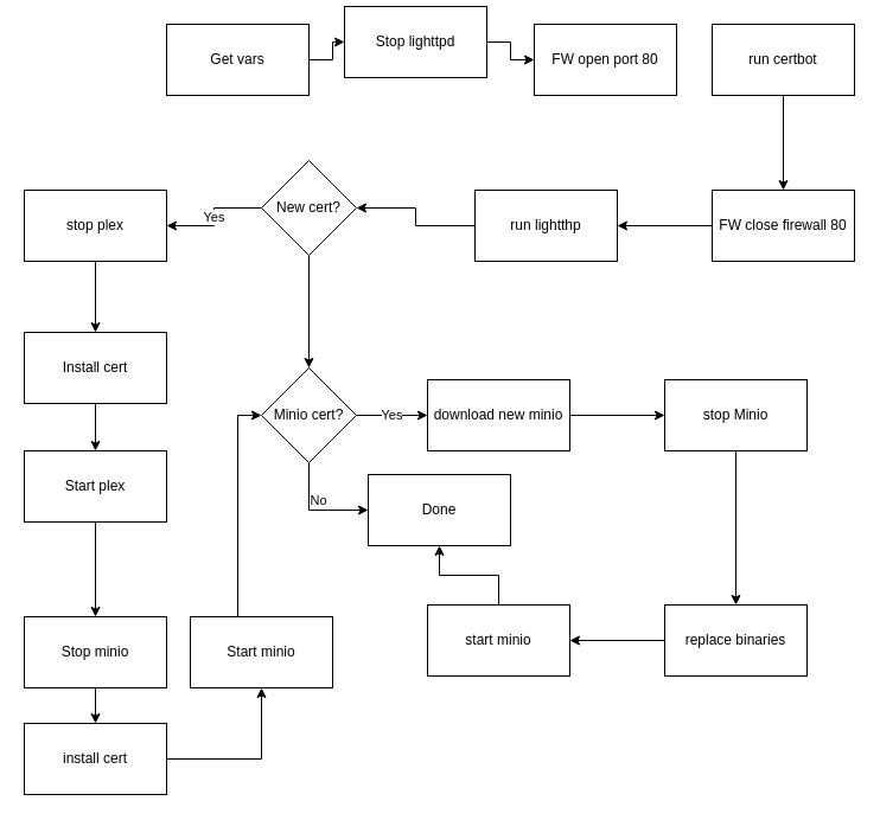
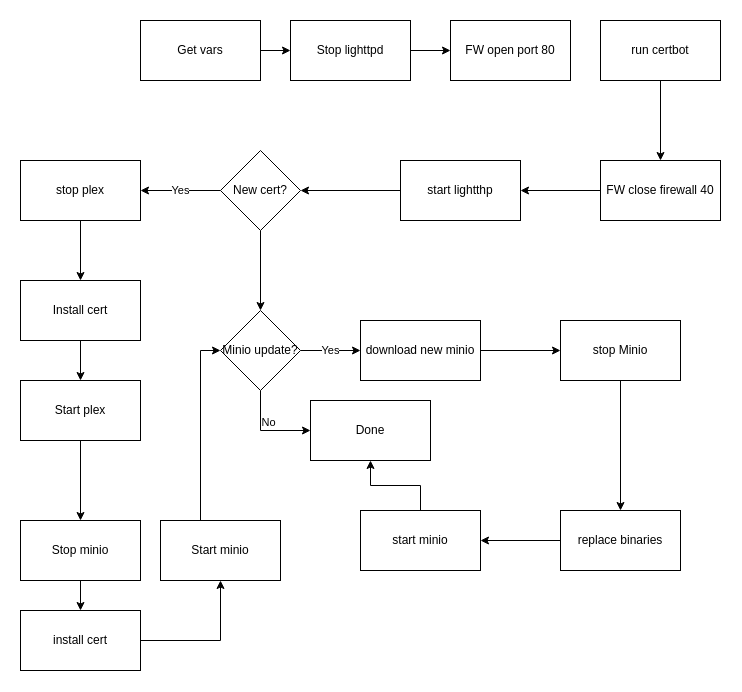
- <mxCell id="3" value="Stop lighttpd" style="whiteSpace=wrap;html=1;rounded=0;" parent="1" vertex="1"><mxGeometry x="290" y="5" width="120" height="60" as="geometry" /></mxCell>
+ <mxCell id="3" value="Stop lighttpd" style="whiteSpace=wrap;html=1;rounded=0;" parent="1" vertex="1"><mxGeometry x="290" y="20" width="120" height="60" as="geometry" /></mxCell>
- <mxCell id="19" value="New cert?" style="rhombus;whiteSpace=wrap;html=1;rounded=0;" parent="1" vertex="1"><mxGeometry x="220" y="135" width="80" height="80" as="geometry" /></mxCell>
+ <mxCell id="19" value="New cert?" style="rhombus;whiteSpace=wrap;html=1;rounded=0;" parent="1" vertex="1"><mxGeometry x="220" y="150" width="80" height="80" as="geometry" /></mxCell>
- <mxCell id="10" value="run lightthp" style="whiteSpace=wrap;html=1;rounded=0;" parent="1" vertex="1"><mxGeometry x="400" y="160" width="120" height="60" as="geometry" /></mxCell>
+ <mxCell id="10" value="start lightthp" style="whiteSpace=wrap;html=1;rounded=0;" parent="1" vertex="1"><mxGeometry x="400" y="160" width="120" height="60" as="geometry" /></mxCell>
- <mxCell id="8" value="FW close firewall 80" style="whiteSpace=wrap;html=1;rounded=0;" parent="1" vertex="1"><mxGeometry x="600" y="160" width="120" height="60" as="geometry" /></mxCell>
+ <mxCell id="8" value="FW close firewall 40" style="whiteSpace=wrap;html=1;rounded=0;" parent="1" vertex="1"><mxGeometry x="600" y="160" width="120" height="60" as="geometry" /></mxCell>
- <mxCell id="30" value="Minio cert?" style="rhombus;whiteSpace=wrap;html=1;rounded=0;" vertex="1" parent="1"><mxGeometry x="220" y="310" width="80" height="80" as="geometry" /></mxCell>
+ <mxCell id="30" value="Minio update?" style="rhombus;whiteSpace=wrap;html=1;rounded=0;" vertex="1" parent="1"><mxGeometry x="220" y="310" width="80" height="80" as="geometry" /></mxCell>
